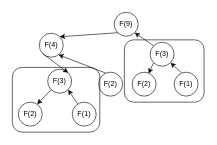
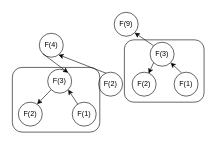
- <mxCell id="11" value="" style="endArrow=classic;html=1;rounded=0;exitX=0;exitY=1;exitDx=0;exitDy=0;entryX=1;entryY=0;entryDx=0;entryDy=0;" edge="1" parent="1" source="2" target="3"><mxGeometry width="50" height="50" relative="1" as="geometry"><mxPoint x="140" y="110" as="sourcePoint" /><mxPoint x="130" y="40" as="targetPoint" /></mxGeometry></mxCell>
